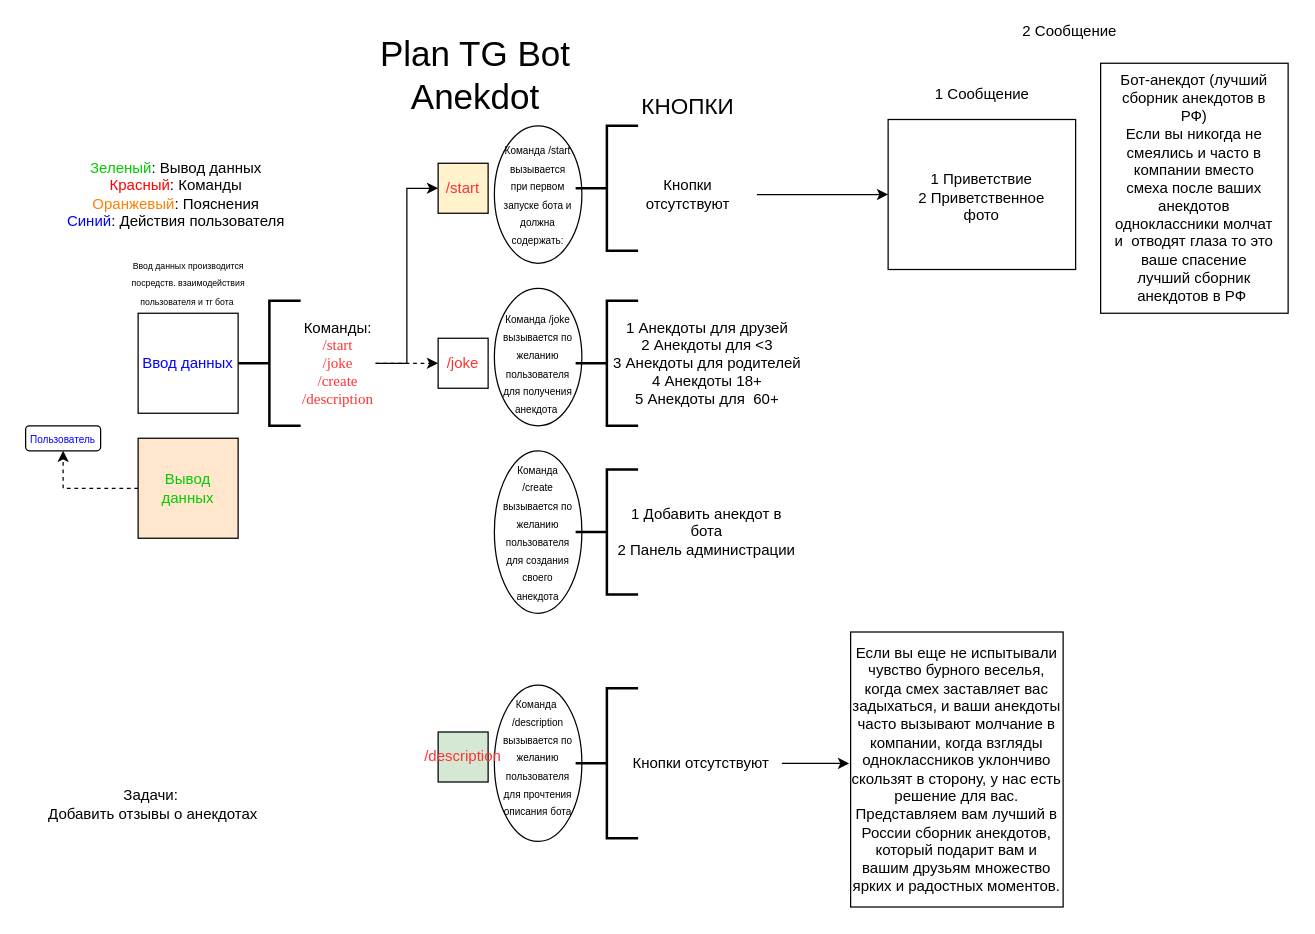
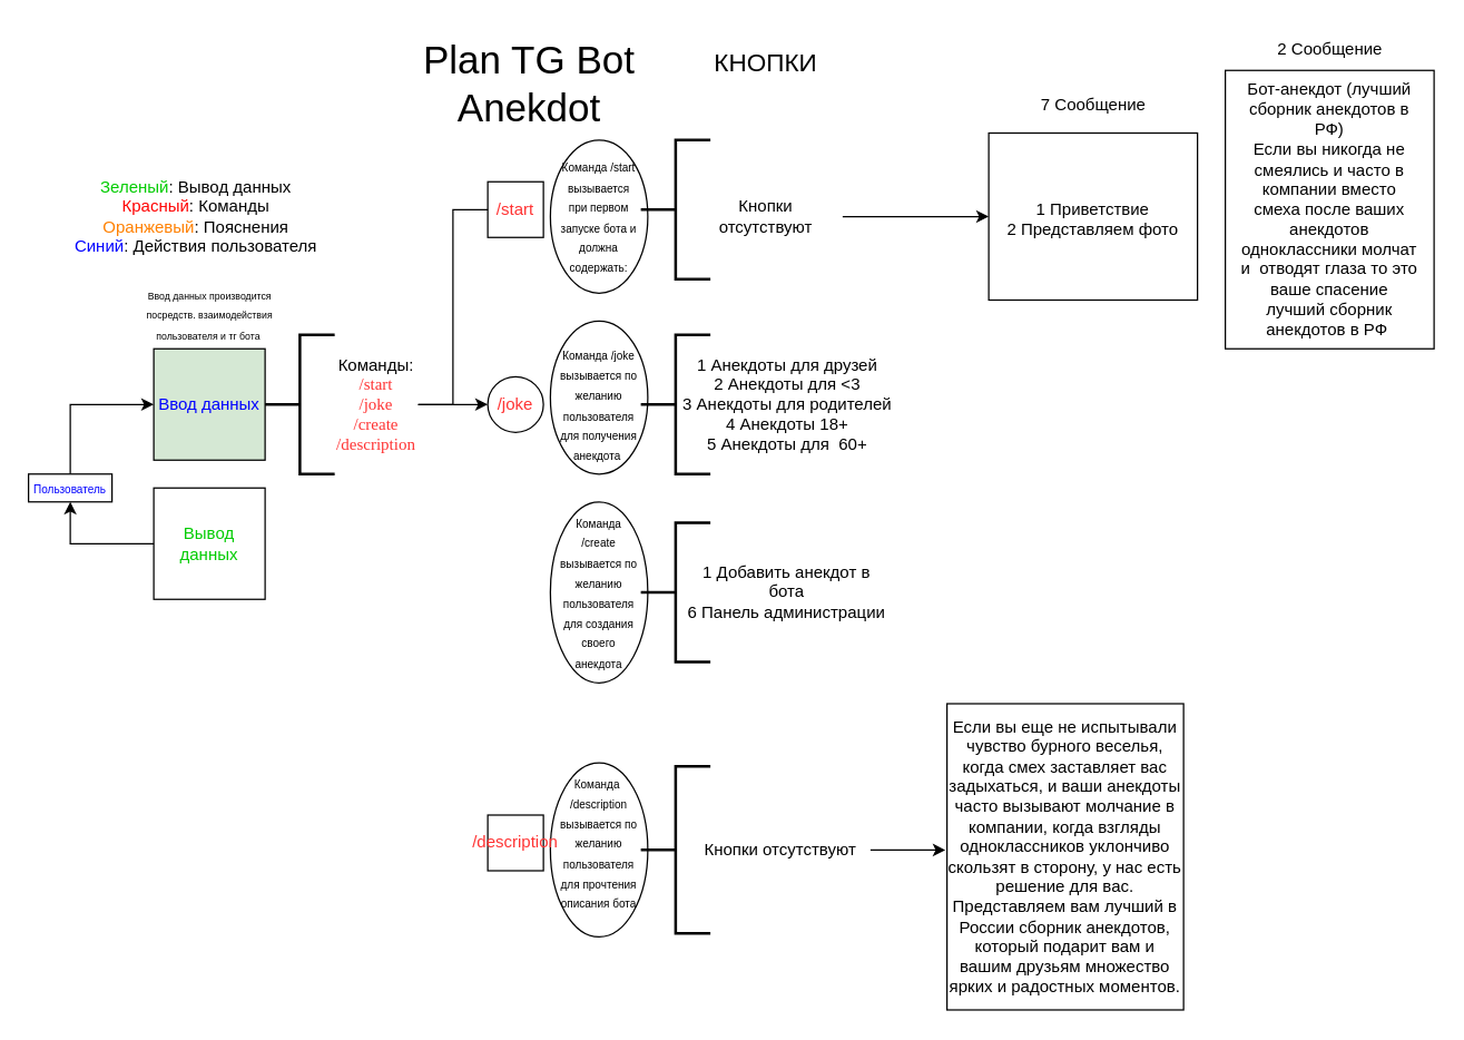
- <mxCell id="34" value="&lt;span style=&quot;&quot;&gt;2 Сообщение&lt;/span&gt;" style="text;html=1;align=center;verticalAlign=middle;resizable=0;points=[];autosize=1;strokeColor=none;fillColor=none;" parent="1" vertex="1"><mxGeometry x="805" y="10" width="100" height="30" as="geometry" /></mxCell>
+ <mxCell id="34" value="&lt;span style=&quot;&quot;&gt;2 Сообщение&lt;/span&gt;" style="text;html=1;align=center;verticalAlign=middle;resizable=0;points=[];autosize=1;strokeColor=none;fillColor=none;" parent="1" vertex="1"><mxGeometry x="905" y="20" width="100" height="30" as="geometry" /></mxCell>
- <mxCell id="33" value="&lt;span style=&quot;&quot;&gt;1 Сообщение&lt;/span&gt;" style="text;html=1;align=center;verticalAlign=middle;resizable=0;points=[];autosize=1;strokeColor=none;fillColor=none;" parent="1" vertex="1"><mxGeometry x="735" y="60" width="100" height="30" as="geometry" /></mxCell>
+ <mxCell id="33" value="&lt;span style=&quot;&quot;&gt;7 Сообщение&lt;/span&gt;" style="text;html=1;align=center;verticalAlign=middle;resizable=0;points=[];autosize=1;strokeColor=none;fillColor=none;" parent="1" vertex="1"><mxGeometry x="735" y="60" width="100" height="30" as="geometry" /></mxCell>
- <mxCell id="38" value="&lt;font style=&quot;font-size: 18px;&quot;&gt;КНОПКИ&lt;/font&gt;" style="text;html=1;strokeColor=none;fillColor=none;align=center;verticalAlign=middle;whiteSpace=wrap;rounded=0;" parent="1" vertex="1"><mxGeometry x="520" y="70" width="60" height="30" as="geometry" /></mxCell>
+ <mxCell id="38" value="&lt;font style=&quot;font-size: 18px;&quot;&gt;КНОПКИ&lt;/font&gt;" style="text;html=1;strokeColor=none;fillColor=none;align=center;verticalAlign=middle;whiteSpace=wrap;rounded=0;" parent="1" vertex="1"><mxGeometry x="520" y="30" width="60" height="30" as="geometry" /></mxCell>
- <mxCell id="17" style="edgeStyle=orthogonalEdgeStyle;rounded=0;orthogonalLoop=1;jettySize=auto;html=1;entryX=0;entryY=0.5;entryDx=0;entryDy=0;" parent="1" source="19" target="14" edge="1"><mxGeometry relative="1" as="geometry" /></mxCell>
+ <mxCell id="17" style="edgeStyle=orthogonalEdgeStyle;rounded=0;orthogonalLoop=1;jettySize=auto;html=1;entryX=0;entryY=0.5;entryDx=0;entryDy=0;endArrow=none;" parent="1" source="19" target="14" edge="1"><mxGeometry relative="1" as="geometry" /></mxCell>
- <mxCell id="14" value="&lt;font color=&quot;#ff3333&quot;&gt;/start&lt;/font&gt;" style="rounded=0;whiteSpace=wrap;html=1;fillColor=#fff2cc;" parent="1" vertex="1"><mxGeometry x="350" y="130" width="40" height="40" as="geometry" /></mxCell>
+ <mxCell id="14" value="&lt;font color=&quot;#ff3333&quot;&gt;/start&lt;/font&gt;" style="rounded=0;whiteSpace=wrap;html=1;" parent="1" vertex="1"><mxGeometry x="350" y="130" width="40" height="40" as="geometry" /></mxCell>
- <mxCell id="30" value="&lt;br style=&quot;border-color: var(--border-color);&quot;&gt;&lt;br&gt;1 Приветствие&lt;br style=&quot;border-color: var(--border-color);&quot;&gt;2 Приветственное фото&lt;br style=&quot;border-color: var(--border-color);&quot;&gt;&amp;nbsp;" style="text;html=1;strokeColor=none;fillColor=none;align=center;verticalAlign=middle;whiteSpace=wrap;rounded=0;" parent="1" vertex="1"><mxGeometry x="720" y="135" width="130" height="30" as="geometry" /></mxCell>
+ <mxCell id="30" value="&lt;br style=&quot;border-color: var(--border-color);&quot;&gt;&lt;br&gt;1 Приветствие&lt;br style=&quot;border-color: var(--border-color);&quot;&gt;2 Представляем фото&lt;br style=&quot;border-color: var(--border-color);&quot;&gt;&amp;nbsp;" style="text;html=1;strokeColor=none;fillColor=none;align=center;verticalAlign=middle;whiteSpace=wrap;rounded=0;" parent="1" vertex="1"><mxGeometry x="720" y="135" width="130" height="30" as="geometry" /></mxCell>
+ <mxCell id="7" style="edgeStyle=orthogonalEdgeStyle;rounded=0;orthogonalLoop=1;jettySize=auto;html=1;entryX=0;entryY=0.5;entryDx=0;entryDy=0;exitX=0.5;exitY=0;exitDx=0;exitDy=0;" parent="1" source="8" target="9" edge="1"><mxGeometry relative="1" as="geometry" /></mxCell>
- <mxCell id="9" value="&lt;font color=&quot;#0000ff&quot;&gt;Ввод данных&lt;/font&gt;" style="whiteSpace=wrap;html=1;aspect=fixed;" parent="1" vertex="1"><mxGeometry x="110" y="250" width="80" height="80" as="geometry" /></mxCell>
+ <mxCell id="9" value="&lt;font color=&quot;#0000ff&quot;&gt;Ввод данных&lt;/font&gt;" style="whiteSpace=wrap;html=1;aspect=fixed;fillColor=#d5e8d4;" parent="1" vertex="1"><mxGeometry x="110" y="250" width="80" height="80" as="geometry" /></mxCell>
- <mxCell id="18" style="edgeStyle=orthogonalEdgeStyle;rounded=0;orthogonalLoop=1;jettySize=auto;html=1;dashed=1;" parent="1" source="19" target="20" edge="1"><mxGeometry relative="1" as="geometry"><mxPoint x="350" y="290" as="targetPoint" /></mxGeometry></mxCell>
+ <mxCell id="18" style="edgeStyle=orthogonalEdgeStyle;rounded=0;orthogonalLoop=1;jettySize=auto;html=1;" parent="1" source="19" target="20" edge="1"><mxGeometry relative="1" as="geometry"><mxPoint x="350" y="290" as="targetPoint" /></mxGeometry></mxCell>
- <mxCell id="20" value="&lt;font color=&quot;#ff3333&quot;&gt;/joke&lt;/font&gt;" style="whiteSpace=wrap;html=1;aspect=fixed;" parent="1" vertex="1"><mxGeometry x="350" y="270" width="40" height="40" as="geometry" /></mxCell>
+ <mxCell id="20" value="&lt;font color=&quot;#ff3333&quot;&gt;/joke&lt;/font&gt;" style="ellipse;whiteSpace=wrap;html=1;aspect=fixed;" parent="1" vertex="1"><mxGeometry x="350" y="270" width="40" height="40" as="geometry" /></mxCell>
- <mxCell id="8" value="&lt;font color=&quot;#0000ff&quot; style=&quot;font-size: 8px;&quot;&gt;Пользователь&lt;/font&gt;" style="whiteSpace=wrap;html=1;rounded=1;" parent="1" vertex="1"><mxGeometry x="20" y="340" width="60" height="20" as="geometry" /></mxCell>
+ <mxCell id="8" value="&lt;font color=&quot;#0000ff&quot; style=&quot;font-size: 8px;&quot;&gt;Пользователь&lt;/font&gt;" style="rounded=0;whiteSpace=wrap;html=1;" parent="1" vertex="1"><mxGeometry x="20" y="340" width="60" height="20" as="geometry" /></mxCell>
- <mxCell id="11" style="edgeStyle=orthogonalEdgeStyle;rounded=0;orthogonalLoop=1;jettySize=auto;html=1;exitX=0;exitY=0.5;exitDx=0;exitDy=0;entryX=0.5;entryY=1;entryDx=0;entryDy=0;dashed=1;" parent="1" source="12" target="8" edge="1"><mxGeometry relative="1" as="geometry" /></mxCell>
+ <mxCell id="11" style="edgeStyle=orthogonalEdgeStyle;rounded=0;orthogonalLoop=1;jettySize=auto;html=1;exitX=0;exitY=0.5;exitDx=0;exitDy=0;entryX=0.5;entryY=1;entryDx=0;entryDy=0;" parent="1" source="12" target="8" edge="1"><mxGeometry relative="1" as="geometry" /></mxCell>
- <mxCell id="12" value="&lt;font color=&quot;#00cc00&quot;&gt;Вывод данных&lt;/font&gt;" style="whiteSpace=wrap;html=1;aspect=fixed;fillColor=#ffe6cc;" parent="1" vertex="1"><mxGeometry x="110" y="350" width="80" height="80" as="geometry" /></mxCell>
+ <mxCell id="12" value="&lt;font color=&quot;#00cc00&quot;&gt;Вывод данных&lt;/font&gt;" style="whiteSpace=wrap;html=1;aspect=fixed;" parent="1" vertex="1"><mxGeometry x="110" y="350" width="80" height="80" as="geometry" /></mxCell>
- <mxCell id="37" value="1 Добавить анекдот в бота&lt;br&gt;2 Панель администрации" style="text;html=1;strokeColor=none;fillColor=none;align=center;verticalAlign=middle;whiteSpace=wrap;rounded=0;" parent="1" vertex="1"><mxGeometry x="490" y="410" width="150" height="30" as="geometry" /></mxCell>
+ <mxCell id="37" value="1 Добавить анекдот в бота&lt;br&gt;6 Панель администрации" style="text;html=1;strokeColor=none;fillColor=none;align=center;verticalAlign=middle;whiteSpace=wrap;rounded=0;" parent="1" vertex="1"><mxGeometry x="490" y="410" width="150" height="30" as="geometry" /></mxCell>
- <mxCell id="36" value="&lt;font color=&quot;#ff3333&quot;&gt;/description&lt;br&gt;&lt;/font&gt;" style="whiteSpace=wrap;html=1;aspect=fixed;fillColor=#d5e8d4;" parent="1" vertex="1"><mxGeometry x="350" y="585" width="40" height="40" as="geometry" /></mxCell>
+ <mxCell id="36" value="&lt;font color=&quot;#ff3333&quot;&gt;/description&lt;br&gt;&lt;/font&gt;" style="whiteSpace=wrap;html=1;aspect=fixed;" parent="1" vertex="1"><mxGeometry x="350" y="585" width="40" height="40" as="geometry" /></mxCell>
- <mxCell id="44" value="Задачи:&lt;br&gt;&amp;nbsp;Добавить отзывы о анекдотах" style="text;html=1;align=center;verticalAlign=middle;resizable=0;points=[];autosize=1;strokeColor=none;fillColor=none;" parent="1" vertex="1"><mxGeometry x="25" y="623" width="190" height="40" as="geometry" /></mxCell>
